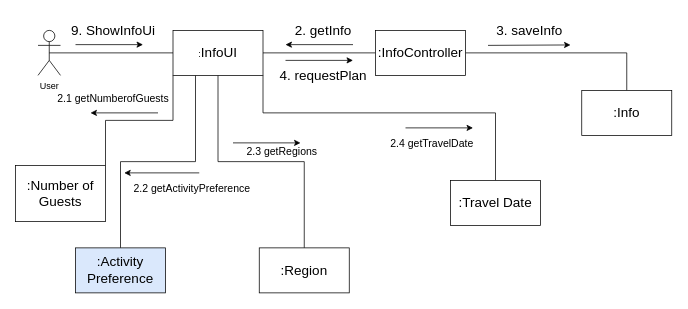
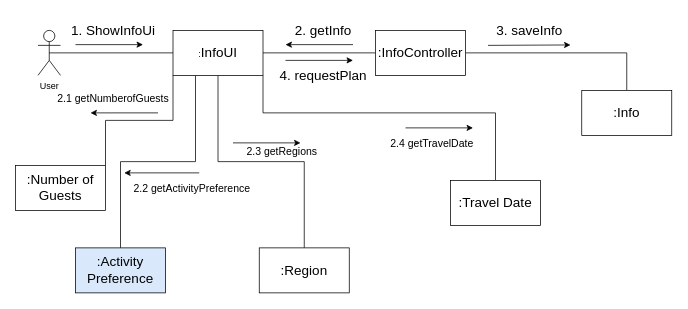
- <mxCell id="10" value="9. ShowInfoUi&lt;br&gt;" style="text;html=1;align=center;verticalAlign=middle;resizable=0;points=[];autosize=1;strokeColor=none;fillColor=none;fontSize=18;" vertex="1" parent="1"><mxGeometry x="80" y="20" width="140" height="40" as="geometry" /></mxCell>
+ <mxCell id="10" value="1. ShowInfoUi&lt;br&gt;" style="text;html=1;align=center;verticalAlign=middle;resizable=0;points=[];autosize=1;strokeColor=none;fillColor=none;fontSize=18;" vertex="1" parent="1"><mxGeometry x="80" y="20" width="140" height="40" as="geometry" /></mxCell>
- <mxCell id="19" value=":Number of Guests" style="rounded=0;whiteSpace=wrap;html=1;fontSize=18;" vertex="1" parent="1"><mxGeometry x="20" y="220" width="120" height="75" as="geometry" /></mxCell>
+ <mxCell id="19" value=":Number of Guests" style="rounded=0;whiteSpace=wrap;html=1;fontSize=18;" vertex="1" parent="1"><mxGeometry x="20" y="220" width="120" height="60" as="geometry" /></mxCell>
